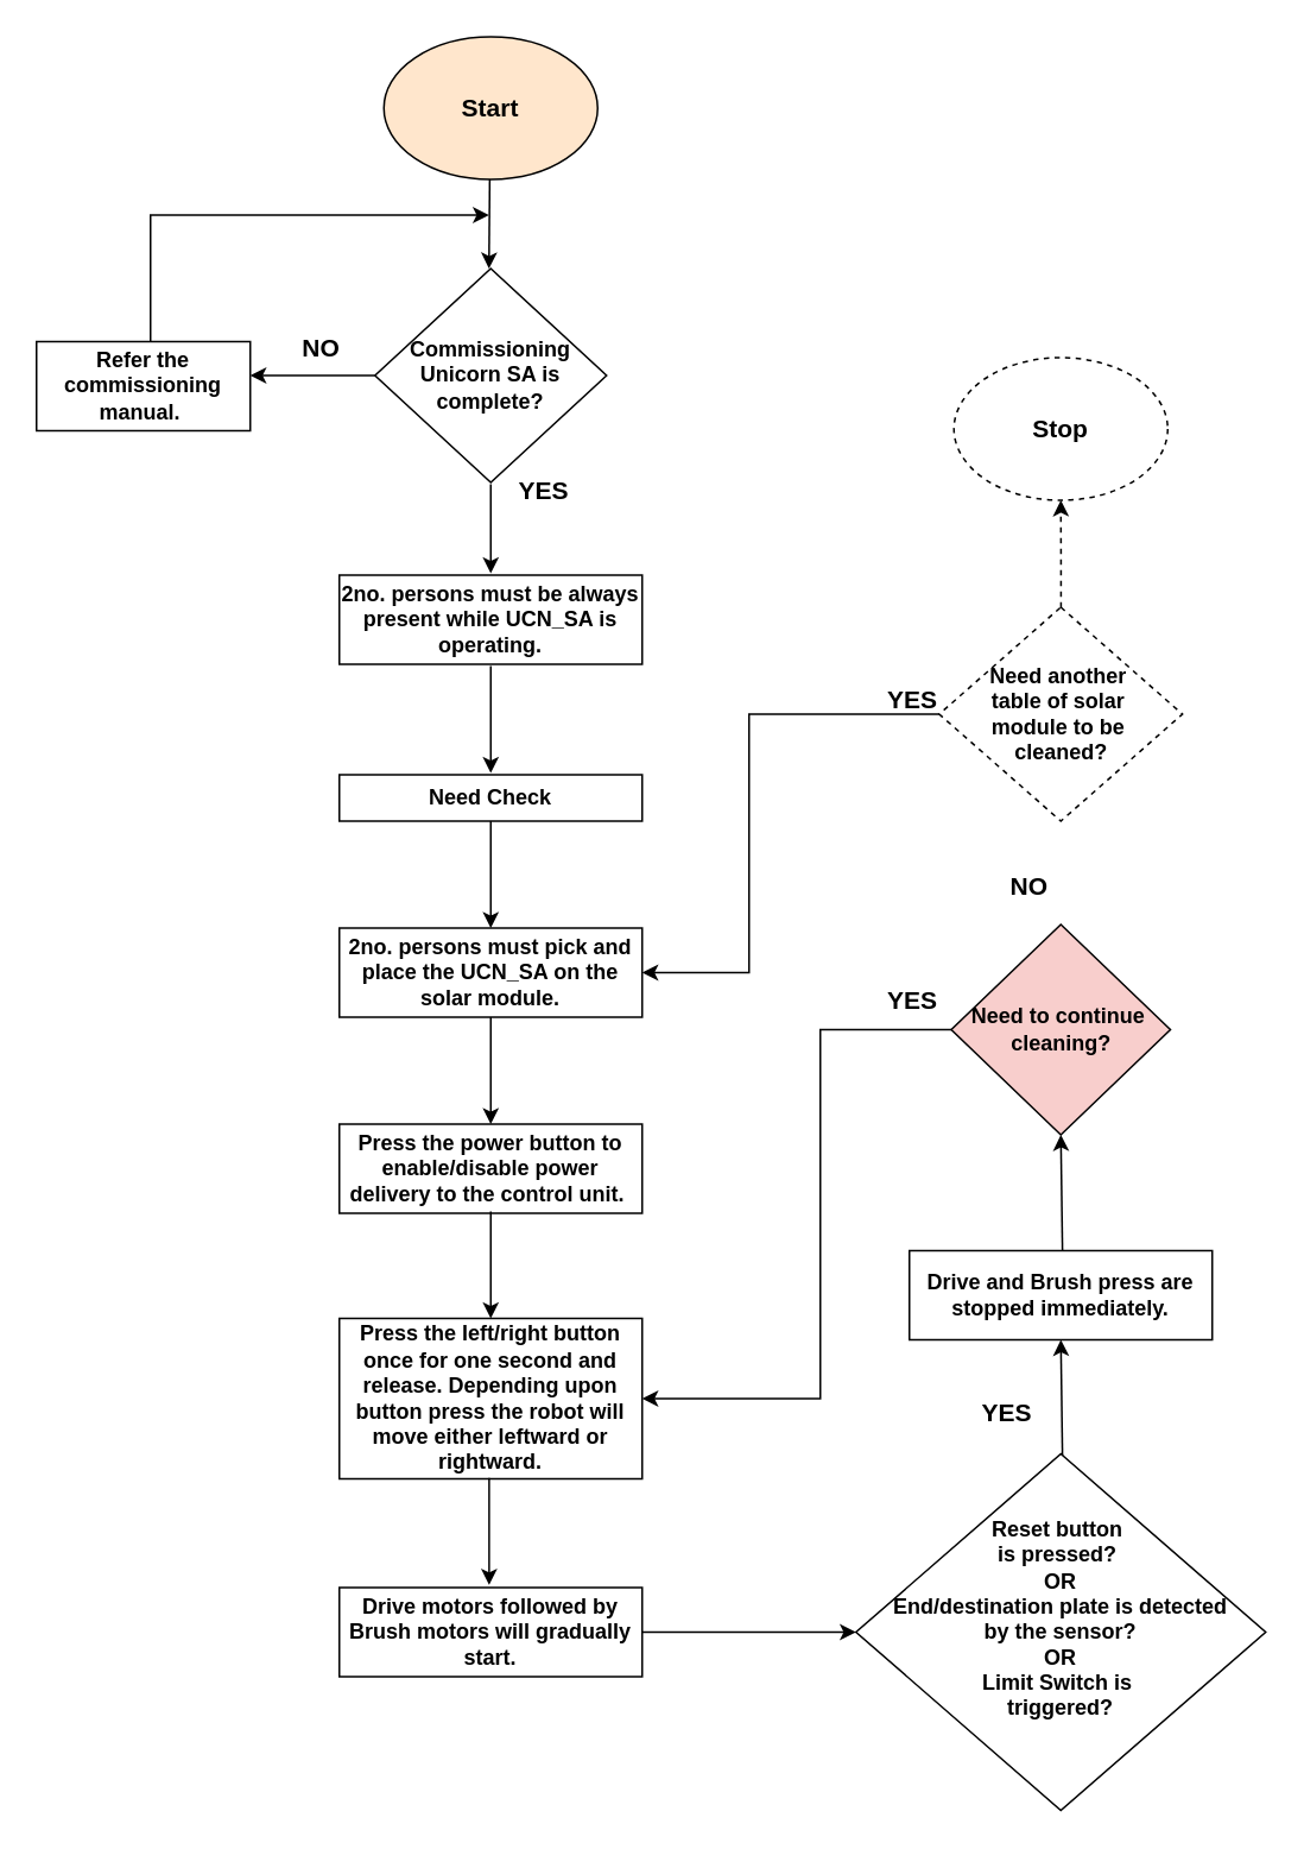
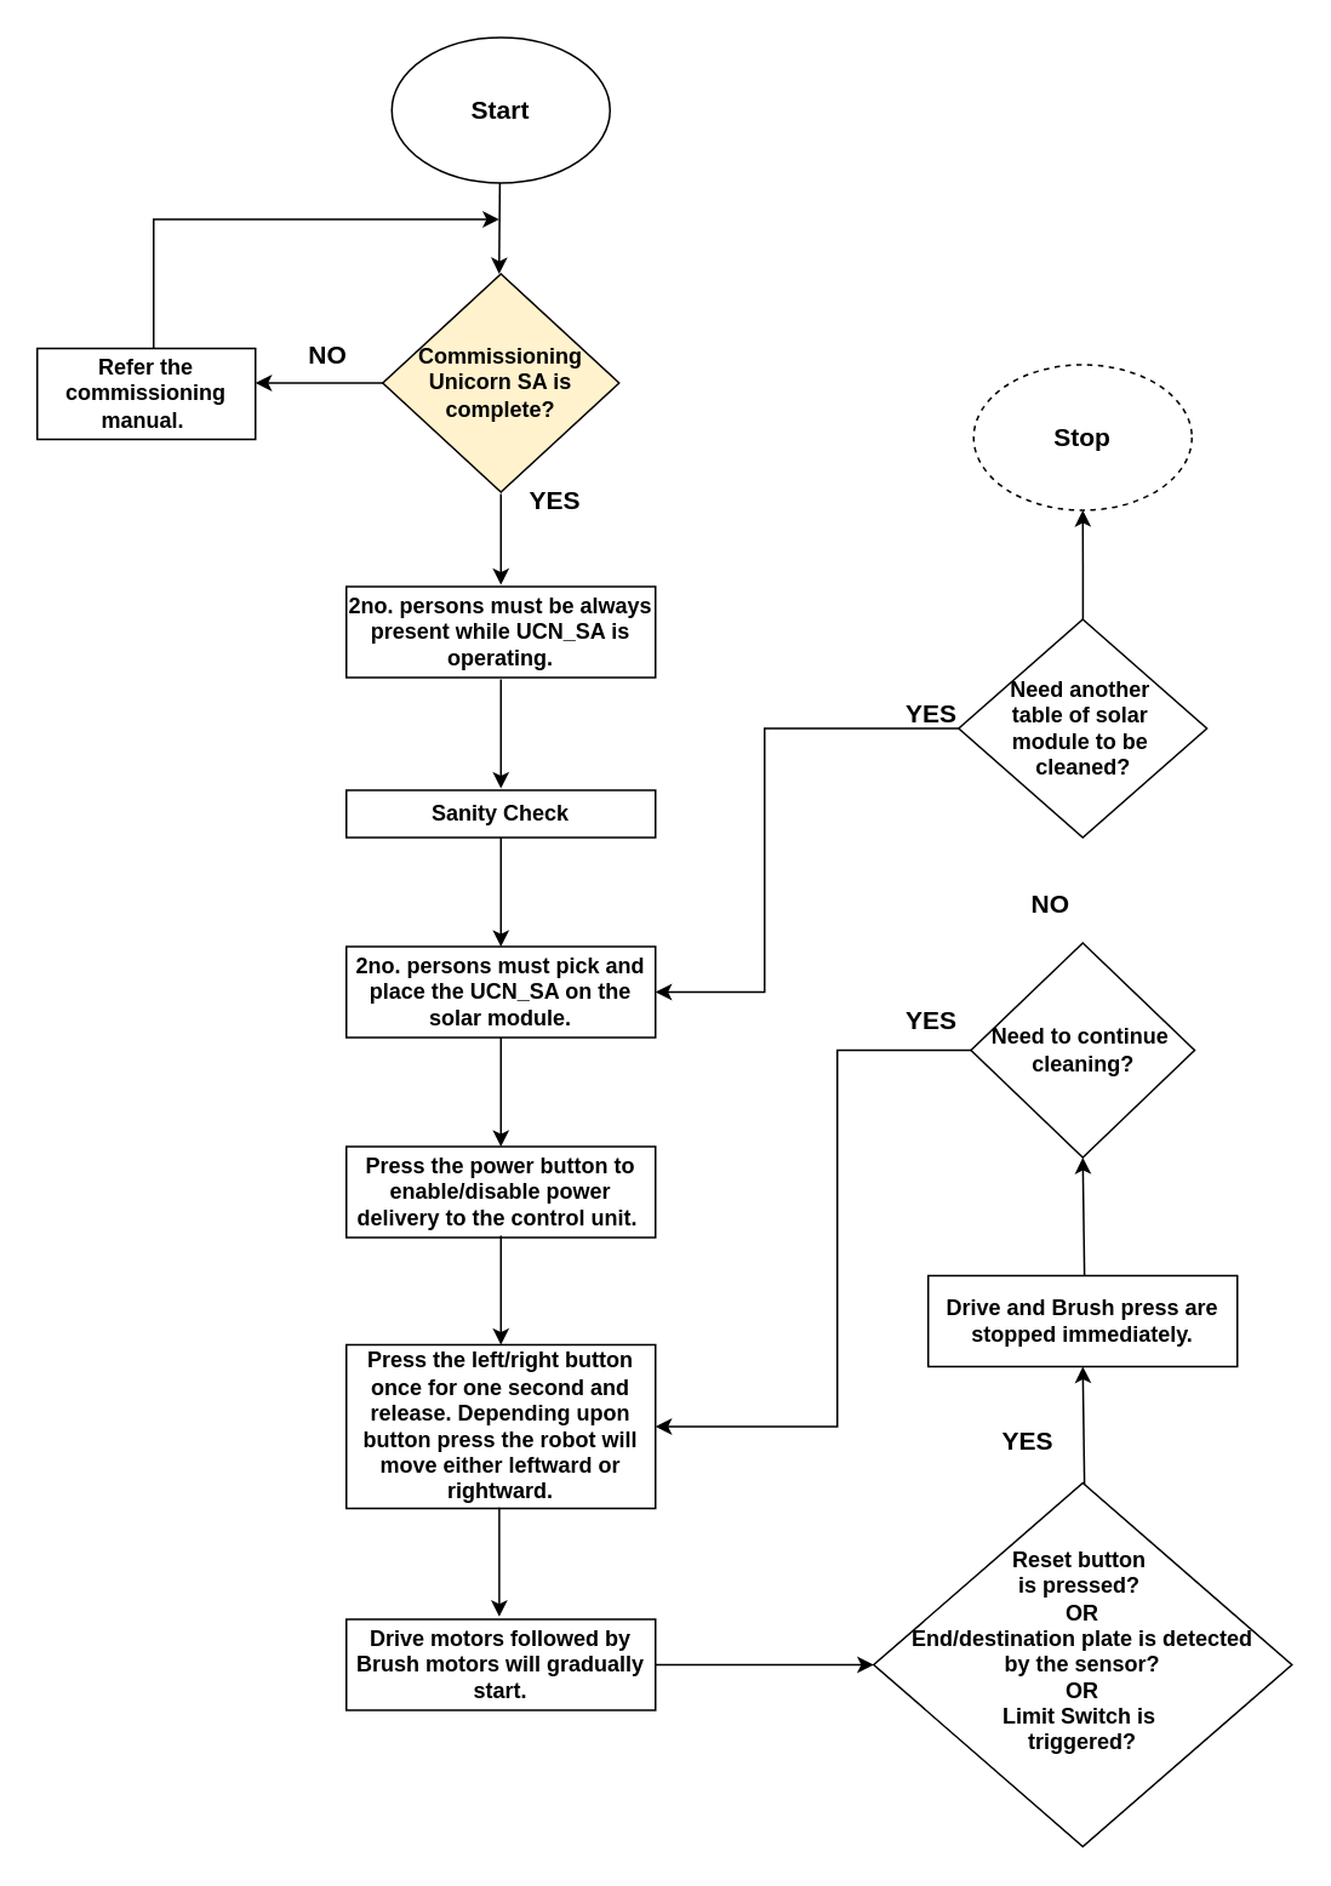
- <mxCell id="9" value="&lt;font style=&quot;font-size: 14px;&quot;&gt;&lt;b&gt;Start&lt;/b&gt;&lt;/font&gt;" style="ellipse;whiteSpace=wrap;html=1;fillColor=#ffe6cc;" vertex="1" parent="1"><mxGeometry x="215" y="20" width="120" height="80" as="geometry" /></mxCell>
+ <mxCell id="9" value="&lt;font style=&quot;font-size: 14px;&quot;&gt;&lt;b&gt;Start&lt;/b&gt;&lt;/font&gt;" style="ellipse;whiteSpace=wrap;html=1;" vertex="1" parent="1"><mxGeometry x="215" y="20" width="120" height="80" as="geometry" /></mxCell>
- <mxCell id="10" value="&lt;span style=&quot;font-family: Arial, sans-serif; white-space-collapse: preserve;&quot;&gt;&lt;font&gt;&lt;b&gt;Commissioning  Unicorn SA is complete?&lt;/b&gt;&lt;/font&gt;&lt;/span&gt;" style="rhombus;whiteSpace=wrap;html=1;" vertex="1" parent="1"><mxGeometry x="210" y="150" width="130" height="120" as="geometry" /></mxCell>
+ <mxCell id="10" value="&lt;span style=&quot;font-family: Arial, sans-serif; white-space-collapse: preserve;&quot;&gt;&lt;font&gt;&lt;b&gt;Commissioning  Unicorn SA is complete?&lt;/b&gt;&lt;/font&gt;&lt;/span&gt;" style="rhombus;whiteSpace=wrap;html=1;fillColor=#fff2cc;" vertex="1" parent="1"><mxGeometry x="210" y="150" width="130" height="120" as="geometry" /></mxCell>
- <mxCell id="21" value="" style="edgeStyle=orthogonalEdgeStyle;rounded=0;orthogonalLoop=1;jettySize=auto;html=1;dashed=1;" edge="1" parent="1" source="22" target="24"><mxGeometry relative="1" as="geometry" /></mxCell>
+ <mxCell id="21" value="" style="edgeStyle=orthogonalEdgeStyle;rounded=0;orthogonalLoop=1;jettySize=auto;html=1;" edge="1" parent="1" source="22" target="24"><mxGeometry relative="1" as="geometry" /></mxCell>
- <mxCell id="22" value="&lt;b&gt;Need another&amp;nbsp;&lt;/b&gt;&lt;div&gt;&lt;b&gt;table of solar&amp;nbsp;&lt;/b&gt;&lt;/div&gt;&lt;div&gt;&lt;b&gt;module to be&amp;nbsp;&lt;/b&gt;&lt;/div&gt;&lt;div&gt;&lt;b&gt;cleaned?&lt;/b&gt;&lt;/div&gt;" style="rhombus;whiteSpace=wrap;html=1;dashed=1;" vertex="1" parent="1"><mxGeometry x="526.75" y="340" width="136.5" height="120" as="geometry" /></mxCell>
+ <mxCell id="22" value="&lt;b&gt;Need another&amp;nbsp;&lt;/b&gt;&lt;div&gt;&lt;b&gt;table of solar&amp;nbsp;&lt;/b&gt;&lt;/div&gt;&lt;div&gt;&lt;b&gt;module to be&amp;nbsp;&lt;/b&gt;&lt;/div&gt;&lt;div&gt;&lt;b&gt;cleaned?&lt;/b&gt;&lt;/div&gt;" style="rhombus;whiteSpace=wrap;html=1;" vertex="1" parent="1"><mxGeometry x="526.75" y="340" width="136.5" height="120" as="geometry" /></mxCell>
- <mxCell id="3" value="&lt;b&gt;Need Check&lt;/b&gt;" style="rounded=0;whiteSpace=wrap;html=1;fontSize=12;glass=0;strokeWidth=1;shadow=0;" vertex="1" parent="1"><mxGeometry x="190" y="434" width="170" height="26" as="geometry" /></mxCell>
+ <mxCell id="3" value="&lt;b&gt;Sanity Check&lt;/b&gt;" style="rounded=0;whiteSpace=wrap;html=1;fontSize=12;glass=0;strokeWidth=1;shadow=0;" vertex="1" parent="1"><mxGeometry x="190" y="434" width="170" height="26" as="geometry" /></mxCell>
- <mxCell id="31" value="&lt;b&gt;Need to continue&lt;/b&gt;&lt;b style=&quot;background-color: initial;&quot;&gt;&amp;nbsp;&lt;/b&gt;&lt;div&gt;&lt;b style=&quot;background-color: initial;&quot;&gt;cleaning?&lt;/b&gt;&lt;/div&gt;" style="rhombus;whiteSpace=wrap;html=1;fillColor=#f8cecc;" vertex="1" parent="1"><mxGeometry x="533.5" y="518" width="123" height="118" as="geometry" /></mxCell>
+ <mxCell id="31" value="&lt;b&gt;Need to continue&lt;/b&gt;&lt;b style=&quot;background-color: initial;&quot;&gt;&amp;nbsp;&lt;/b&gt;&lt;div&gt;&lt;b style=&quot;background-color: initial;&quot;&gt;cleaning?&lt;/b&gt;&lt;/div&gt;" style="rhombus;whiteSpace=wrap;html=1;" vertex="1" parent="1"><mxGeometry x="533.5" y="518" width="123" height="118" as="geometry" /></mxCell>
